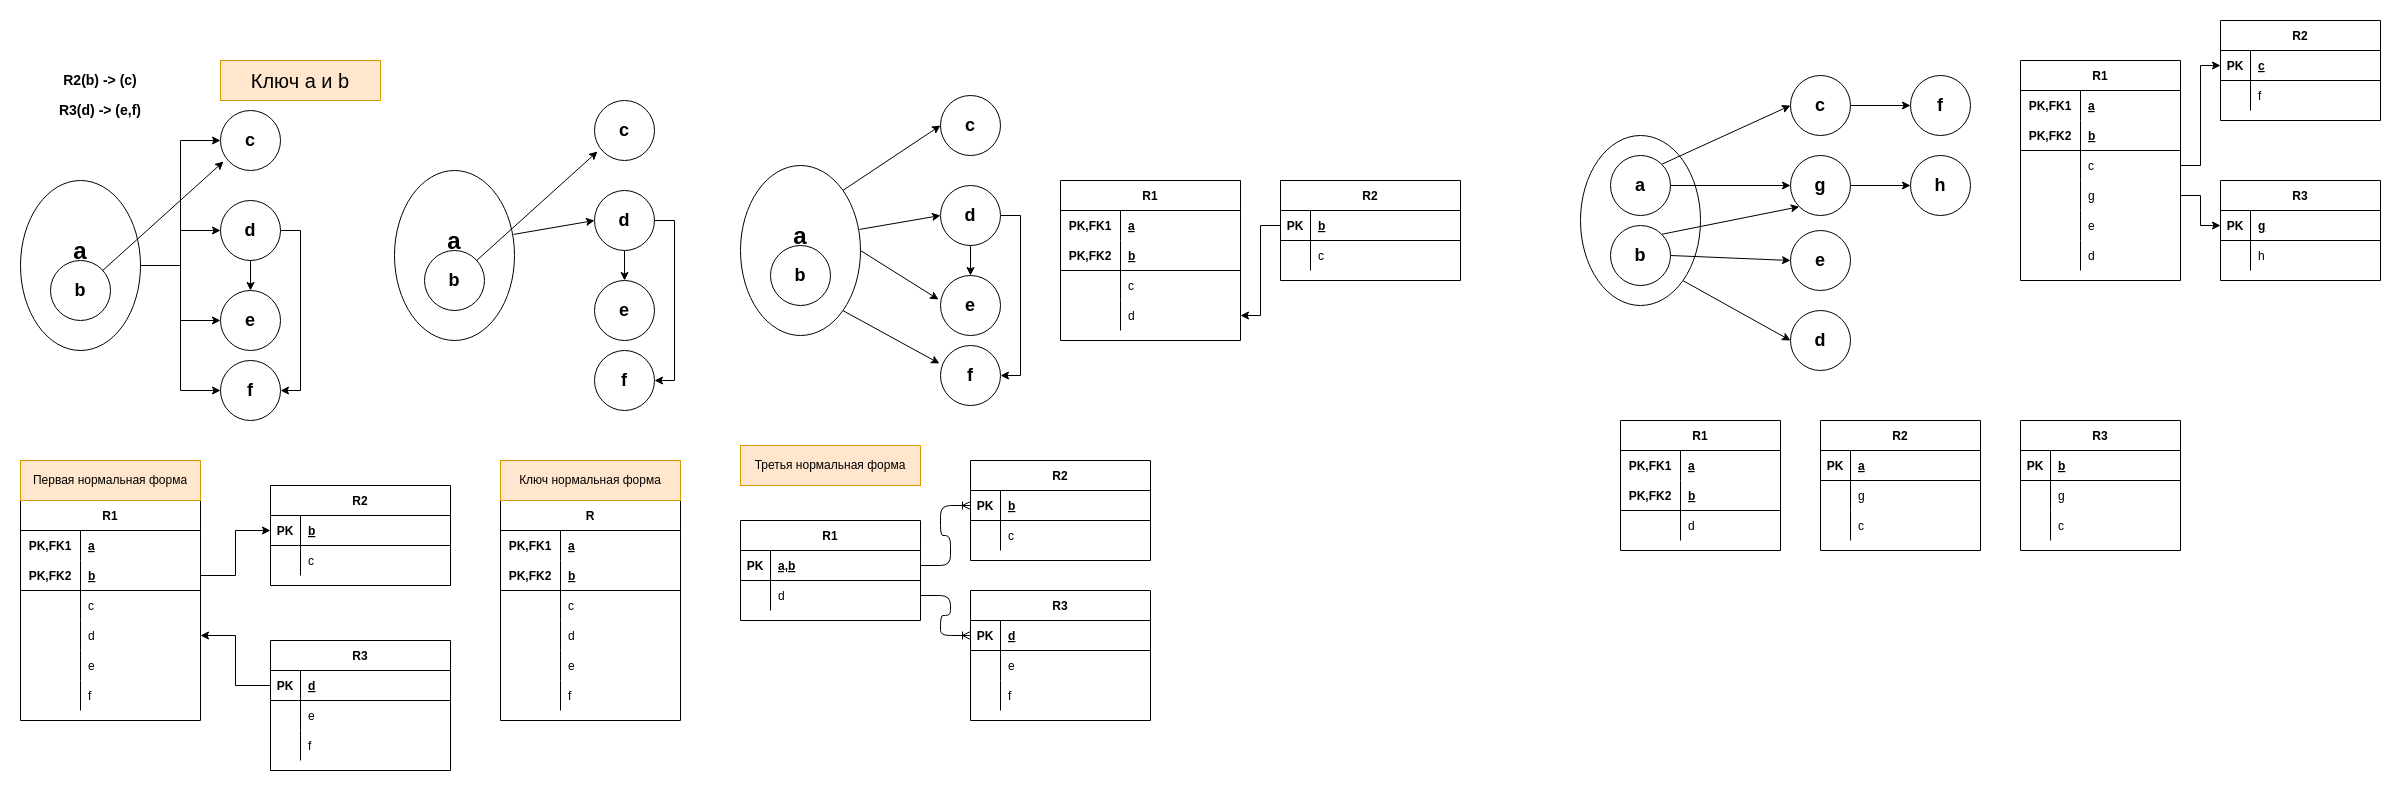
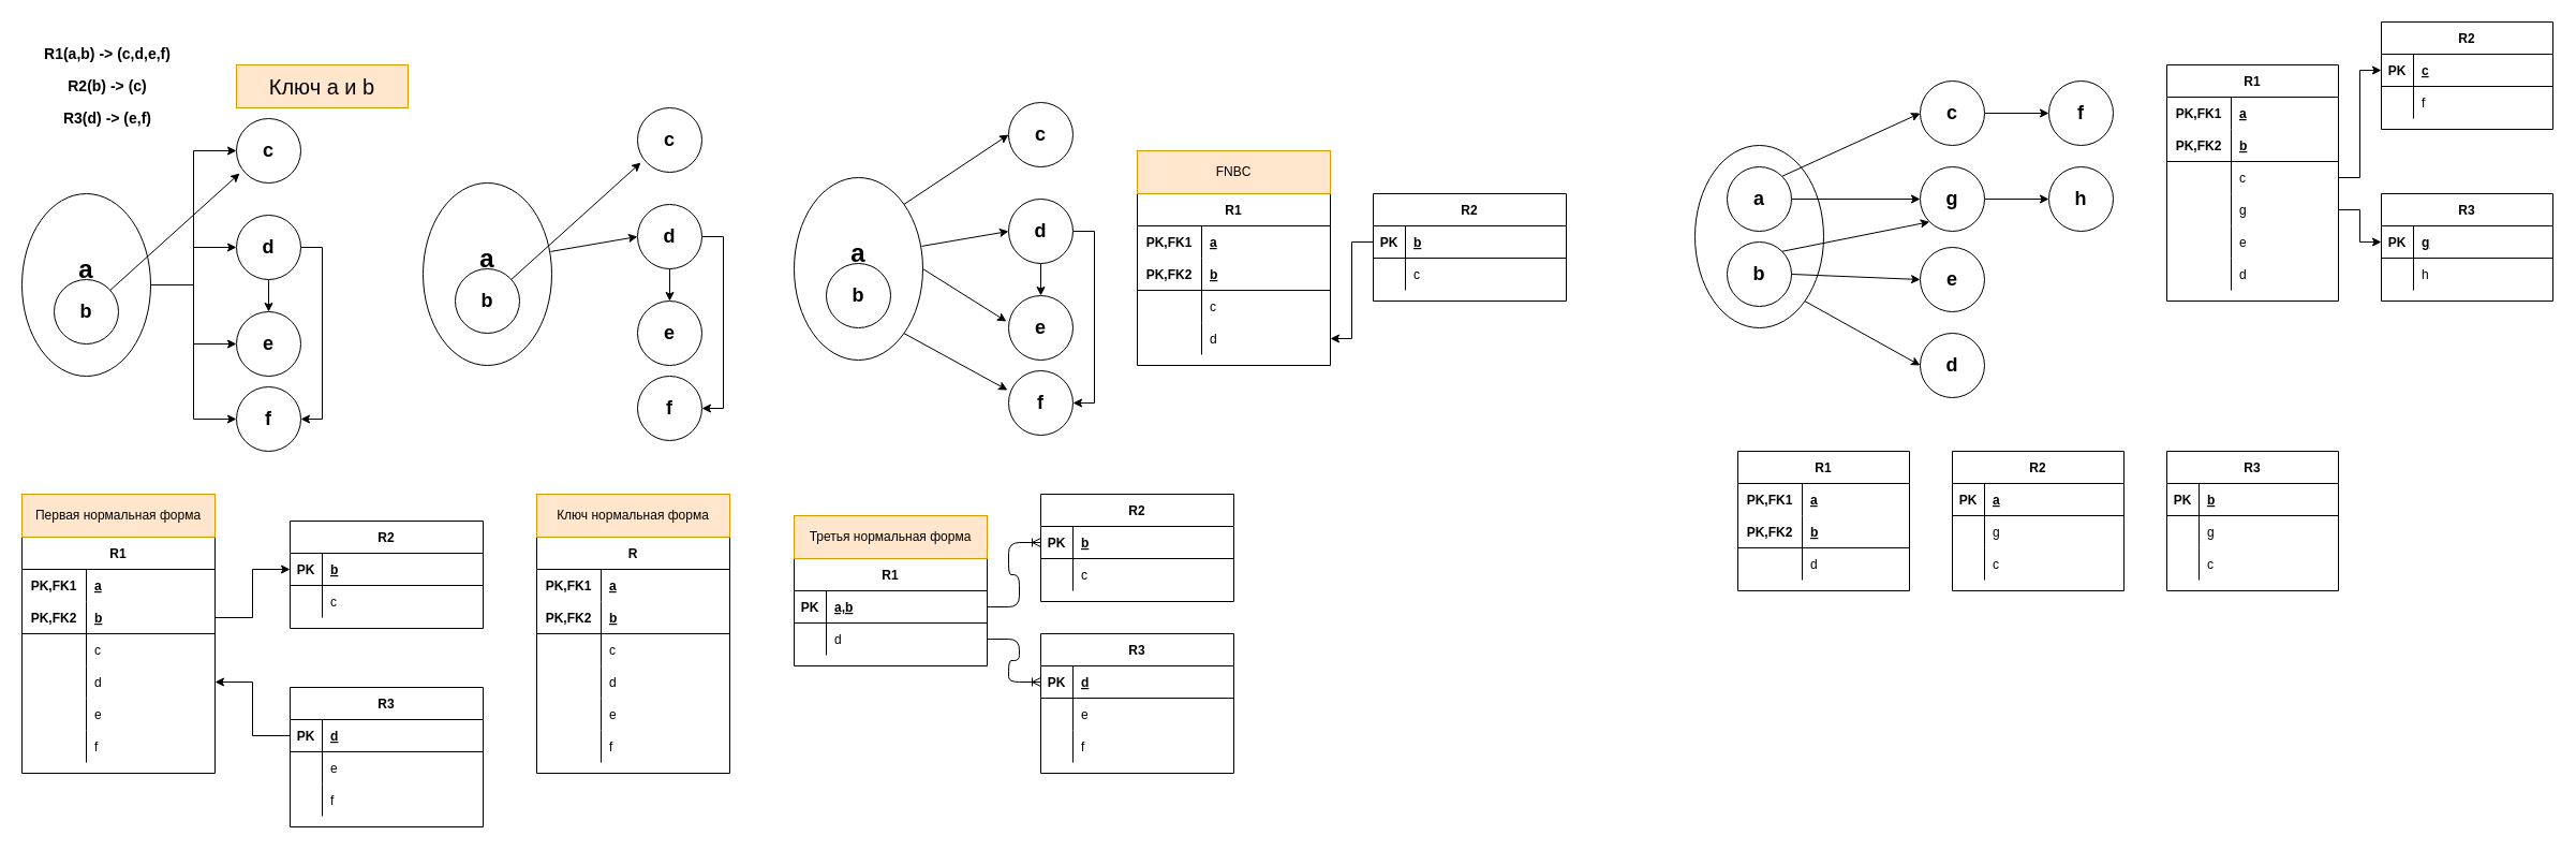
+ <mxCell id="15" value="&lt;b&gt;&lt;font style=&quot;font-size: 14px&quot;&gt;R1(a,b) -&amp;gt; (c,d,e,f)&lt;/font&gt;&lt;/b&gt;" style="text;html=1;strokeColor=none;fillColor=none;align=center;verticalAlign=middle;whiteSpace=wrap;rounded=0;" parent="1" vertex="1"><mxGeometry x="20" y="35" width="160" height="30" as="geometry" /></mxCell>
+ <mxCell id="147" value="FNBC" style="text;html=1;align=center;verticalAlign=middle;whiteSpace=wrap;rounded=0;fillColor=#ffe6cc;strokeColor=#d79b00;" parent="1" vertex="1"><mxGeometry x="1060" y="140" width="180" height="40" as="geometry" /></mxCell>
- <mxCell id="85" value="Третья нормальная форма" style="text;html=1;align=center;verticalAlign=middle;whiteSpace=wrap;rounded=0;fillColor=#ffe6cc;strokeColor=#d79b00;" parent="1" vertex="1"><mxGeometry x="740" y="445" width="180" height="40" as="geometry" /></mxCell>
+ <mxCell id="85" value="Третья нормальная форма" style="text;html=1;align=center;verticalAlign=middle;whiteSpace=wrap;rounded=0;fillColor=#ffe6cc;strokeColor=#d79b00;" parent="1" vertex="1"><mxGeometry x="740" y="480" width="180" height="40" as="geometry" /></mxCell>
